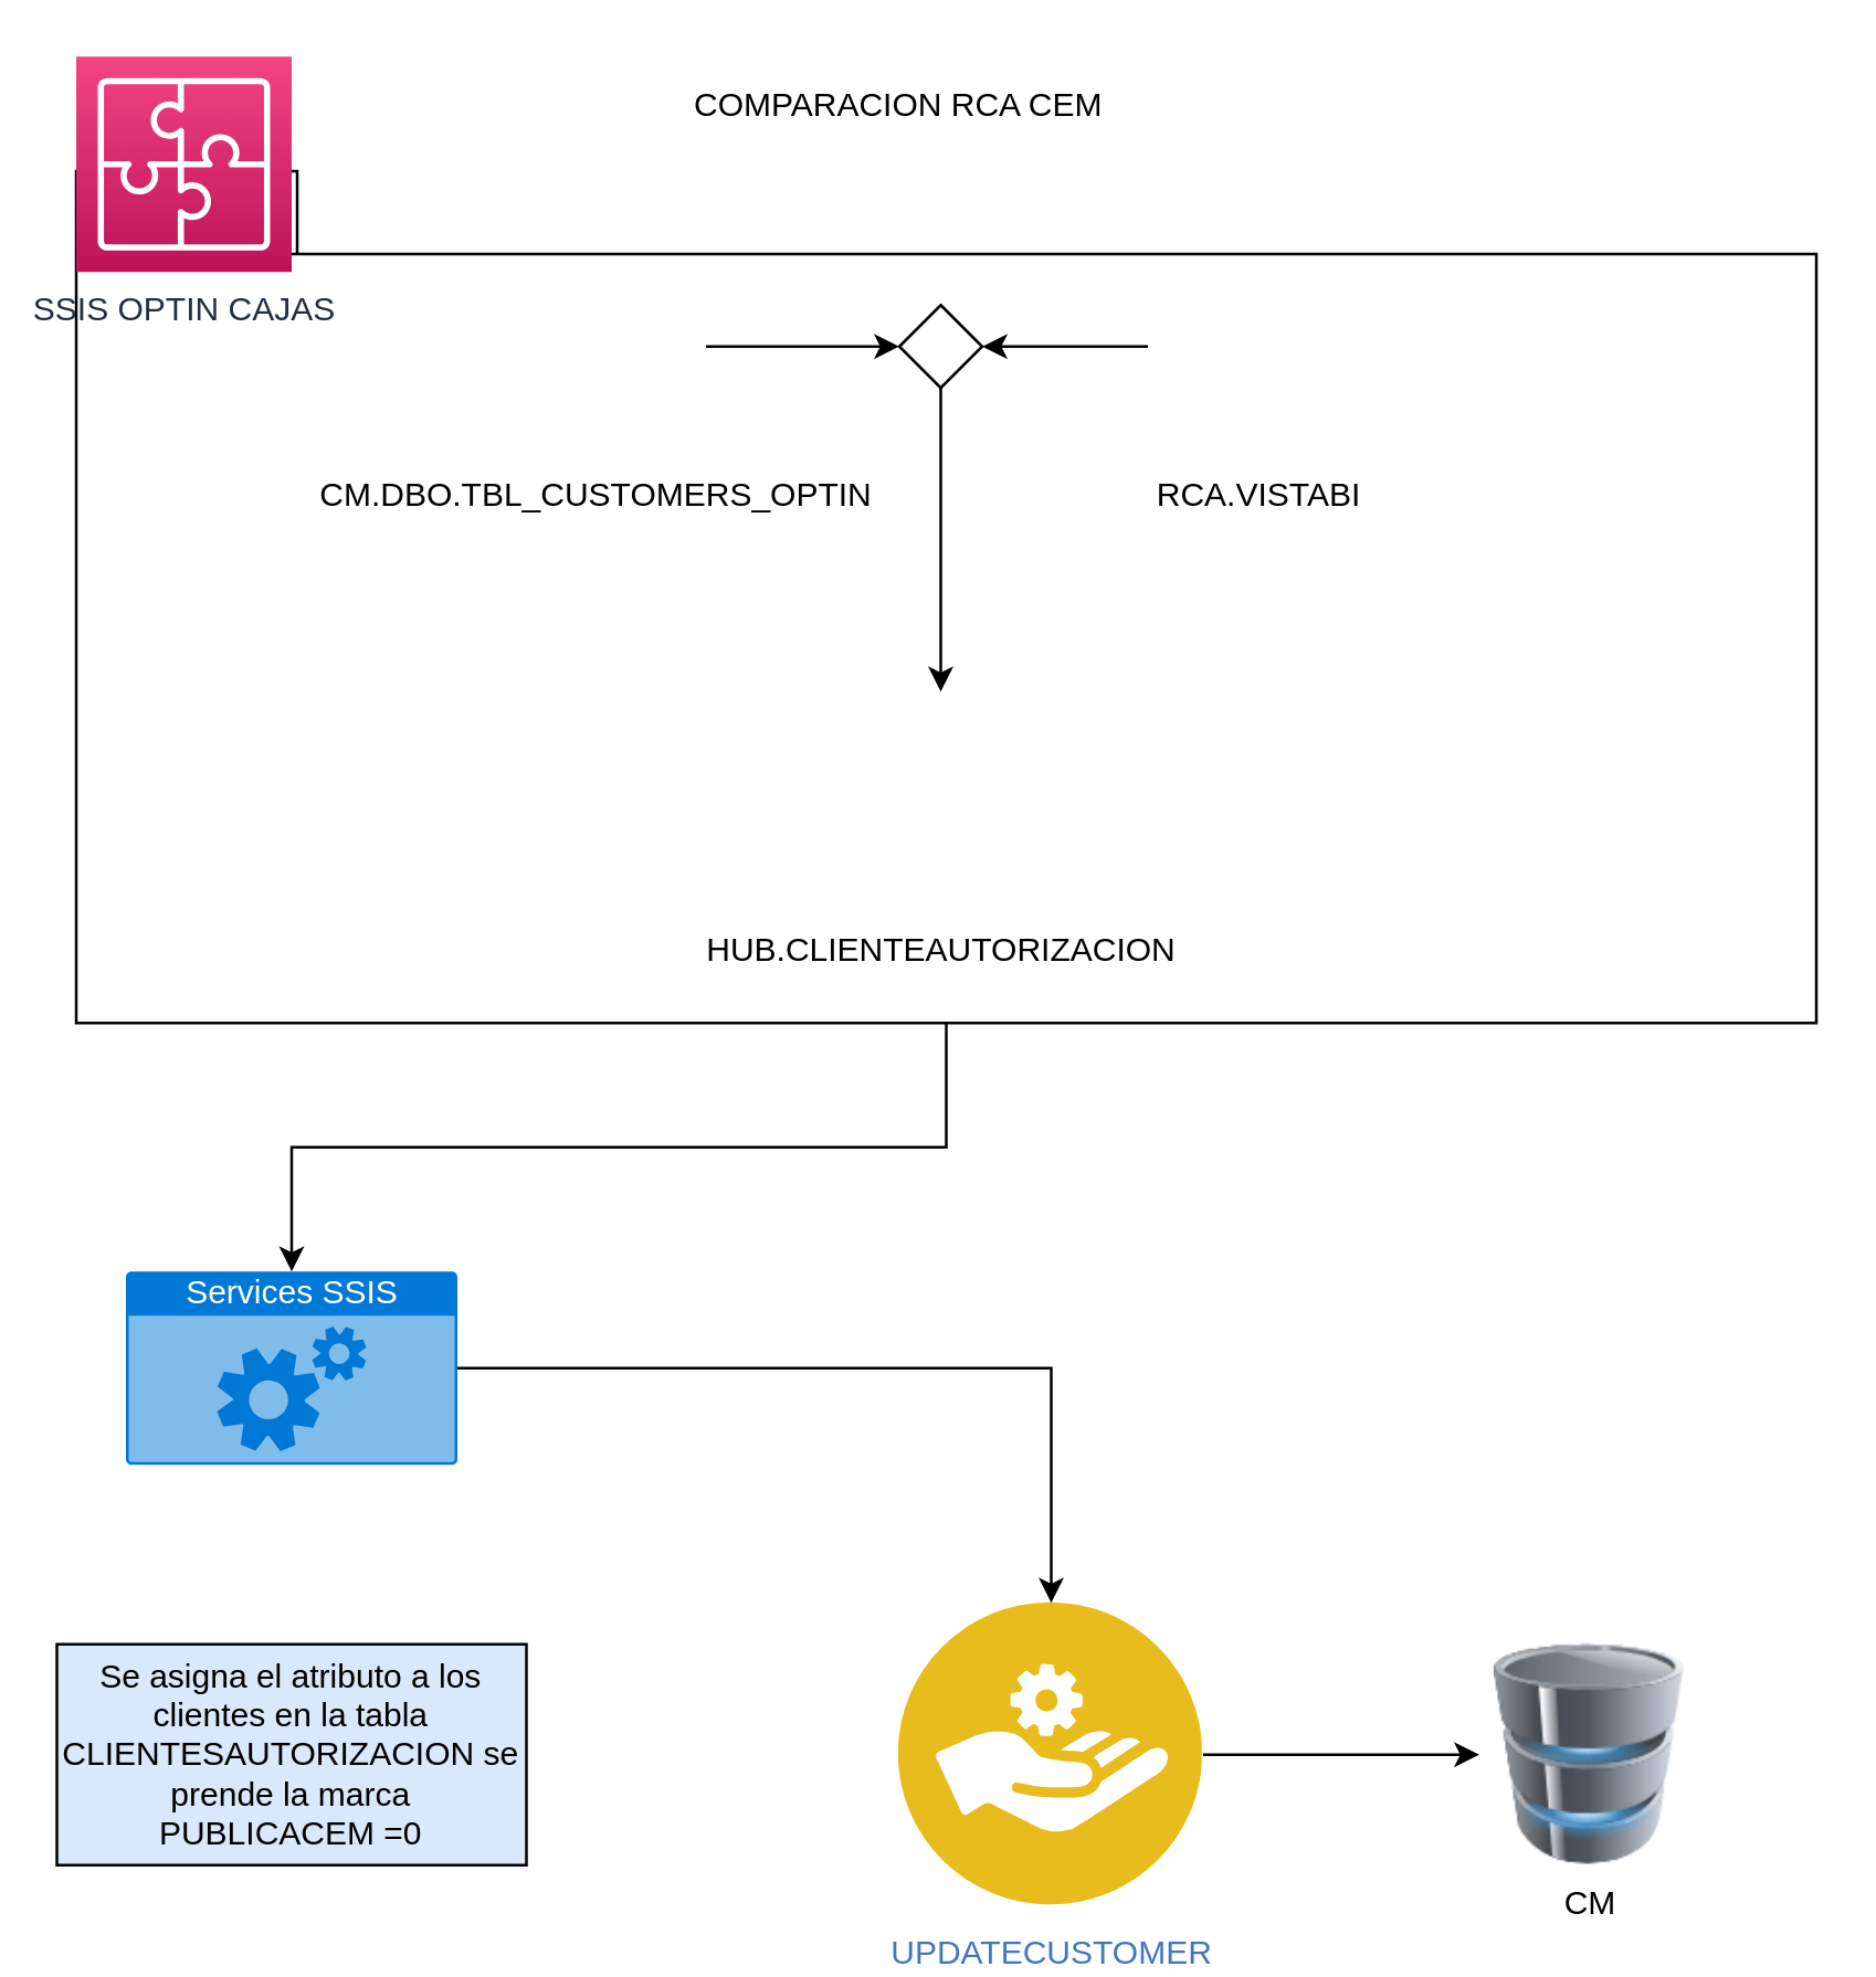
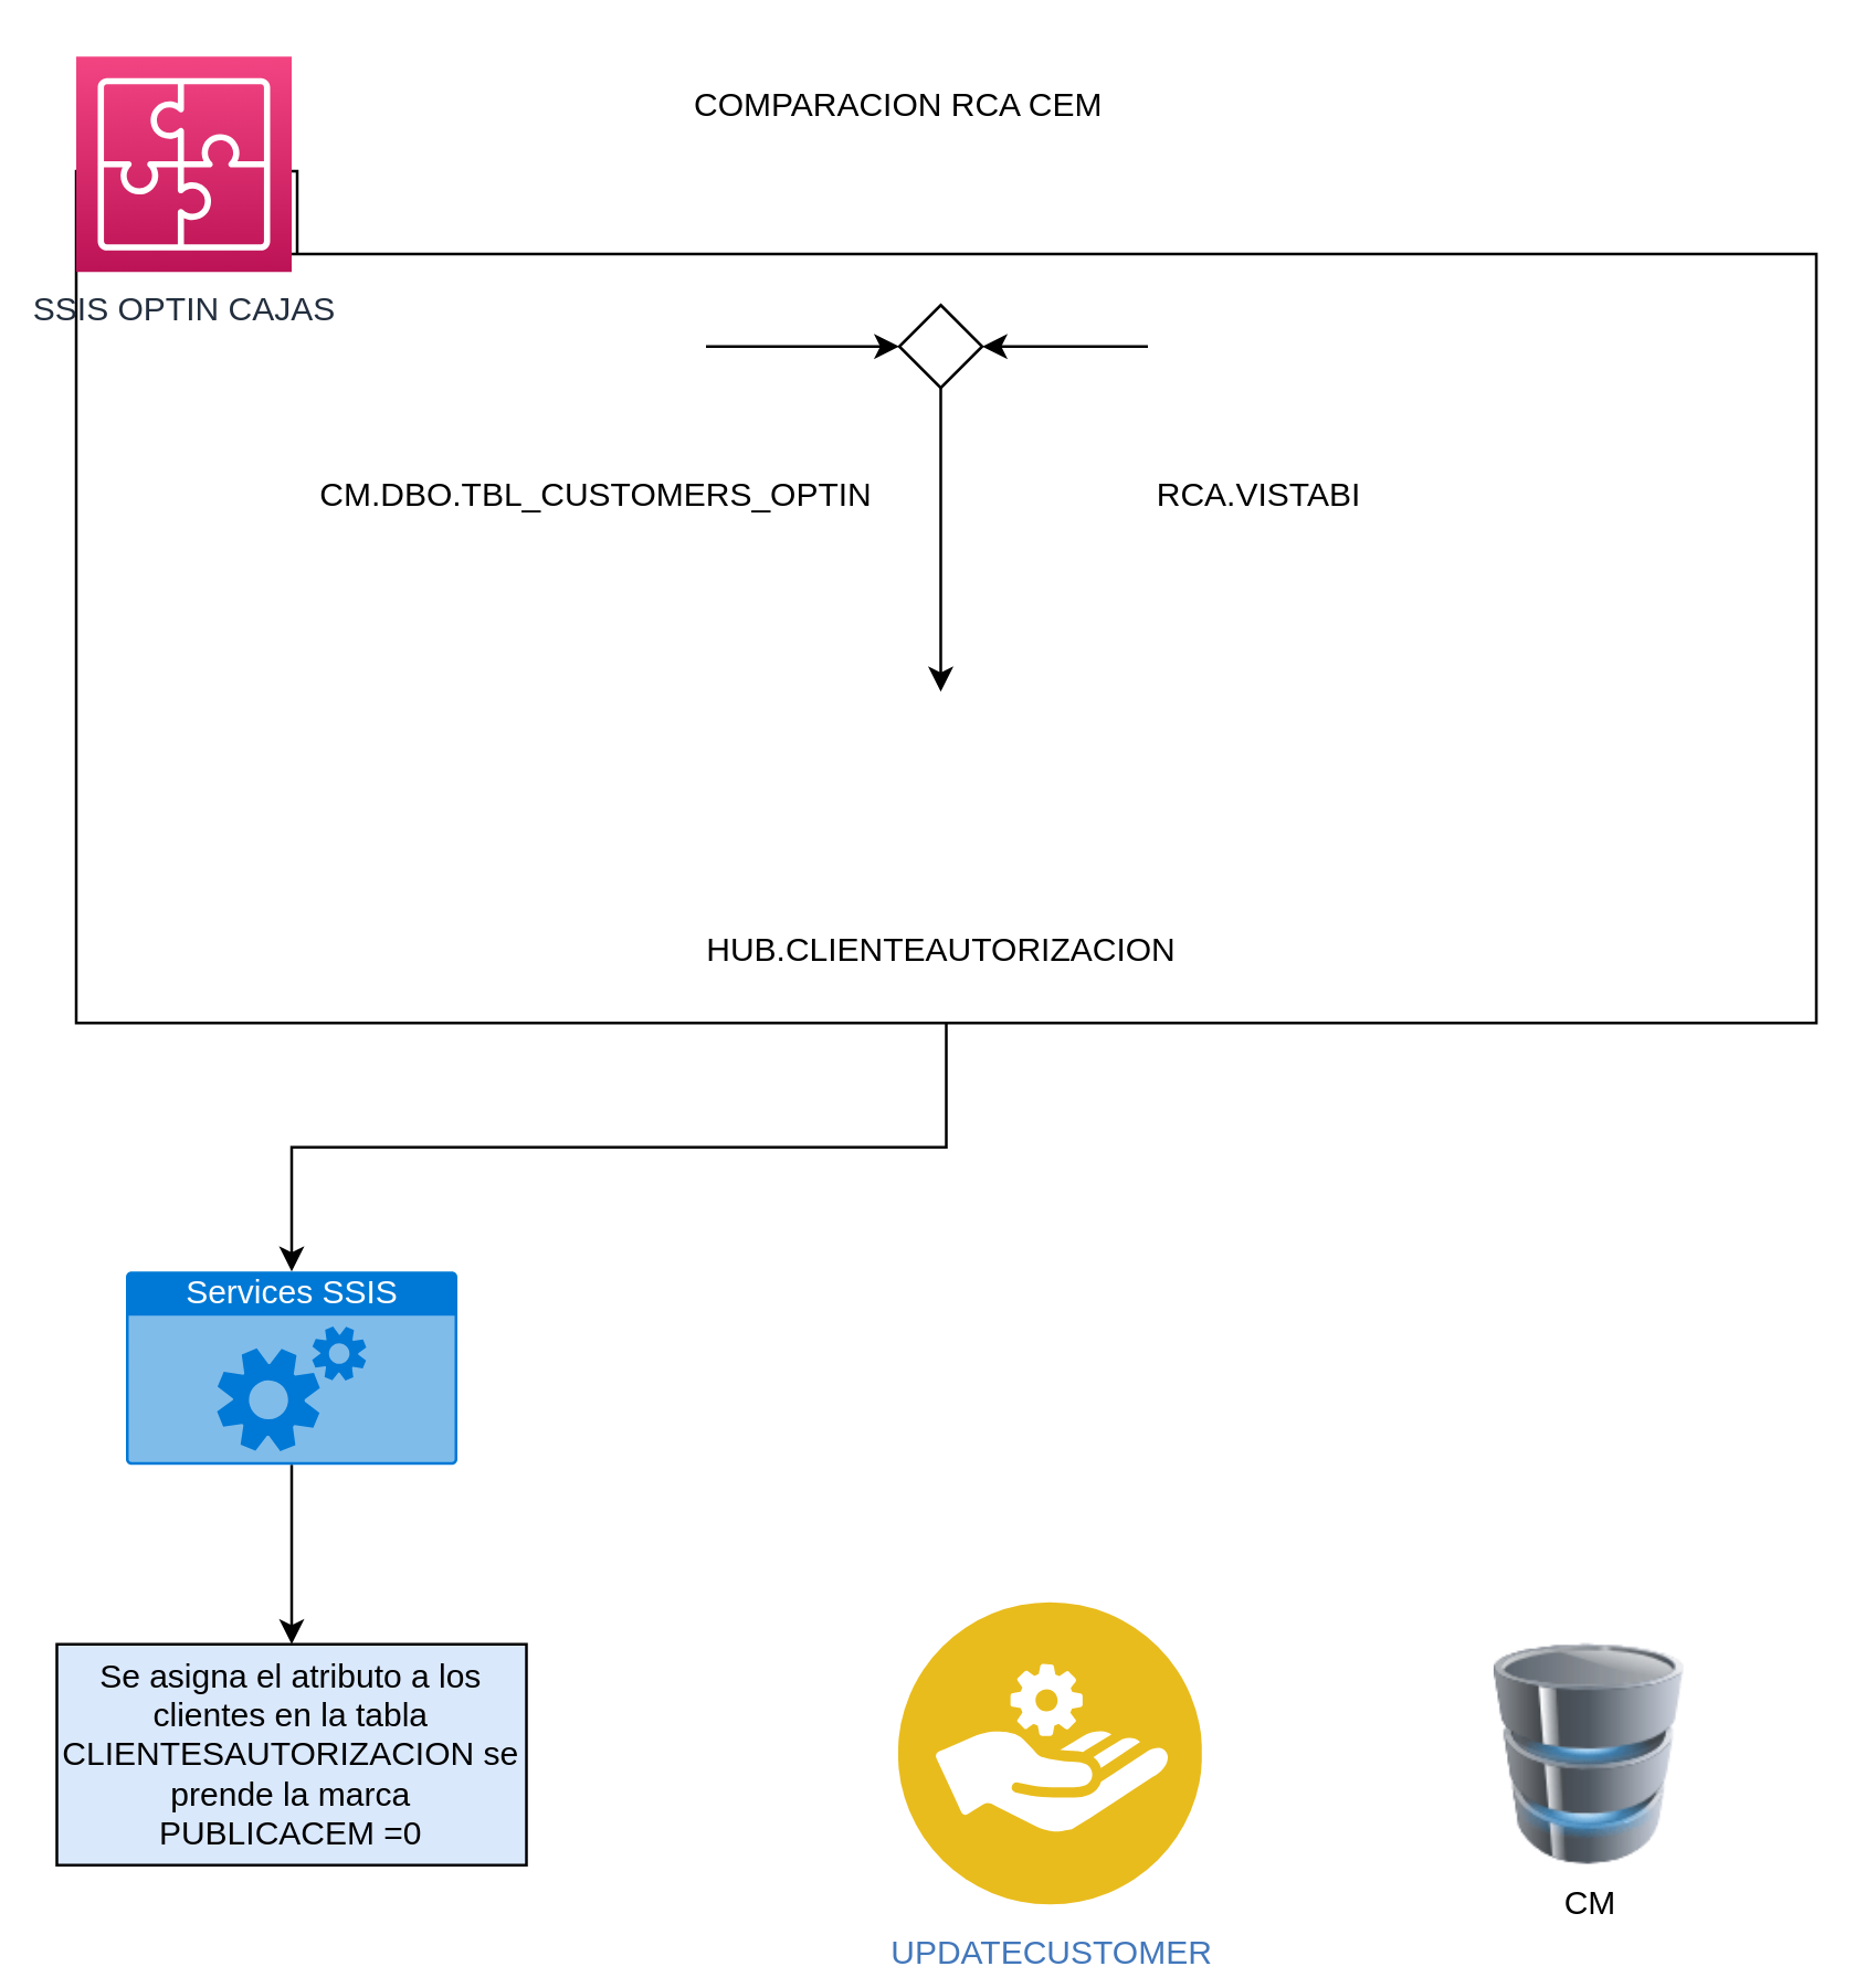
- <mxCell id="16" value="" style="edgeStyle=orthogonalEdgeStyle;rounded=0;orthogonalLoop=1;jettySize=auto;html=1;" edge="1" parent="1" source="17" target="15"><mxGeometry relative="1" as="geometry" /></mxCell>
+ <mxCell id="16" value="" style="edgeStyle=orthogonalEdgeStyle;rounded=0;orthogonalLoop=1;jettySize=auto;html=1;" edge="1" parent="1" source="17" target="18"><mxGeometry relative="1" as="geometry" /></mxCell>
- <mxCell id="14" value="" style="edgeStyle=orthogonalEdgeStyle;rounded=0;orthogonalLoop=1;jettySize=auto;html=1;" edge="1" parent="1" source="15" target="2"><mxGeometry relative="1" as="geometry" /></mxCell>
